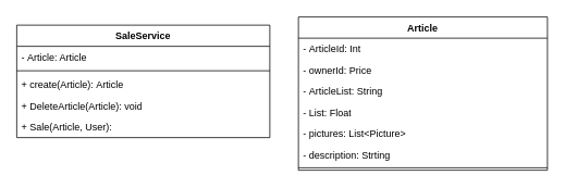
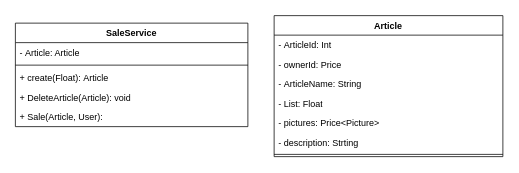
- <mxCell id="13" value="&lt;span style=&quot;white-space: nowrap;&quot;&gt;+ create(&lt;/span&gt;&lt;span style=&quot;text-align: center;&quot;&gt;Article&lt;/span&gt;&lt;span style=&quot;white-space: nowrap;&quot;&gt;):&amp;nbsp;&lt;/span&gt;&lt;span style=&quot;text-align: center;&quot;&gt;Article&lt;/span&gt;" style="text;strokeColor=none;fillColor=none;align=left;verticalAlign=top;spacingLeft=4;spacingRight=4;overflow=hidden;rotatable=0;points=[[0,0.5],[1,0.5]];portConstraint=eastwest;whiteSpace=wrap;html=1;" parent="10" vertex="1"><mxGeometry y="60" width="310" height="26" as="geometry" /></mxCell>
+ <mxCell id="13" value="&lt;span style=&quot;white-space: nowrap;&quot;&gt;+ create(&lt;/span&gt;&lt;span style=&quot;text-align: center;&quot;&gt;Float&lt;/span&gt;&lt;span style=&quot;white-space: nowrap;&quot;&gt;):&amp;nbsp;&lt;/span&gt;&lt;span style=&quot;text-align: center;&quot;&gt;Article&lt;/span&gt;" style="text;strokeColor=none;fillColor=none;align=left;verticalAlign=top;spacingLeft=4;spacingRight=4;overflow=hidden;rotatable=0;points=[[0,0.5],[1,0.5]];portConstraint=eastwest;whiteSpace=wrap;html=1;" parent="10" vertex="1"><mxGeometry y="60" width="310" height="26" as="geometry" /></mxCell>
- <mxCell id="5" value="-&amp;nbsp;&lt;span style=&quot;text-align: center; text-wrap: nowrap;&quot;&gt;Article&lt;/span&gt;List: String" style="text;strokeColor=none;fillColor=none;align=left;verticalAlign=top;spacingLeft=4;spacingRight=4;overflow=hidden;rotatable=0;points=[[0,0.5],[1,0.5]];portConstraint=eastwest;whiteSpace=wrap;html=1;" parent="2" vertex="1"><mxGeometry y="78" width="305" height="26" as="geometry" /></mxCell>
+ <mxCell id="5" value="-&amp;nbsp;&lt;span style=&quot;text-align: center; text-wrap: nowrap;&quot;&gt;Article&lt;/span&gt;Name: String" style="text;strokeColor=none;fillColor=none;align=left;verticalAlign=top;spacingLeft=4;spacingRight=4;overflow=hidden;rotatable=0;points=[[0,0.5],[1,0.5]];portConstraint=eastwest;whiteSpace=wrap;html=1;" parent="2" vertex="1"><mxGeometry y="78" width="305" height="26" as="geometry" /></mxCell>
- <mxCell id="7" value="- pictures: List&amp;lt;Picture&amp;gt;" style="text;strokeColor=none;fillColor=none;align=left;verticalAlign=top;spacingLeft=4;spacingRight=4;overflow=hidden;rotatable=0;points=[[0,0.5],[1,0.5]];portConstraint=eastwest;whiteSpace=wrap;html=1;" parent="2" vertex="1"><mxGeometry y="130" width="305" height="26" as="geometry" /></mxCell>
+ <mxCell id="7" value="- pictures: Price&amp;lt;Picture&amp;gt;" style="text;strokeColor=none;fillColor=none;align=left;verticalAlign=top;spacingLeft=4;spacingRight=4;overflow=hidden;rotatable=0;points=[[0,0.5],[1,0.5]];portConstraint=eastwest;whiteSpace=wrap;html=1;" parent="2" vertex="1"><mxGeometry y="130" width="305" height="26" as="geometry" /></mxCell>
